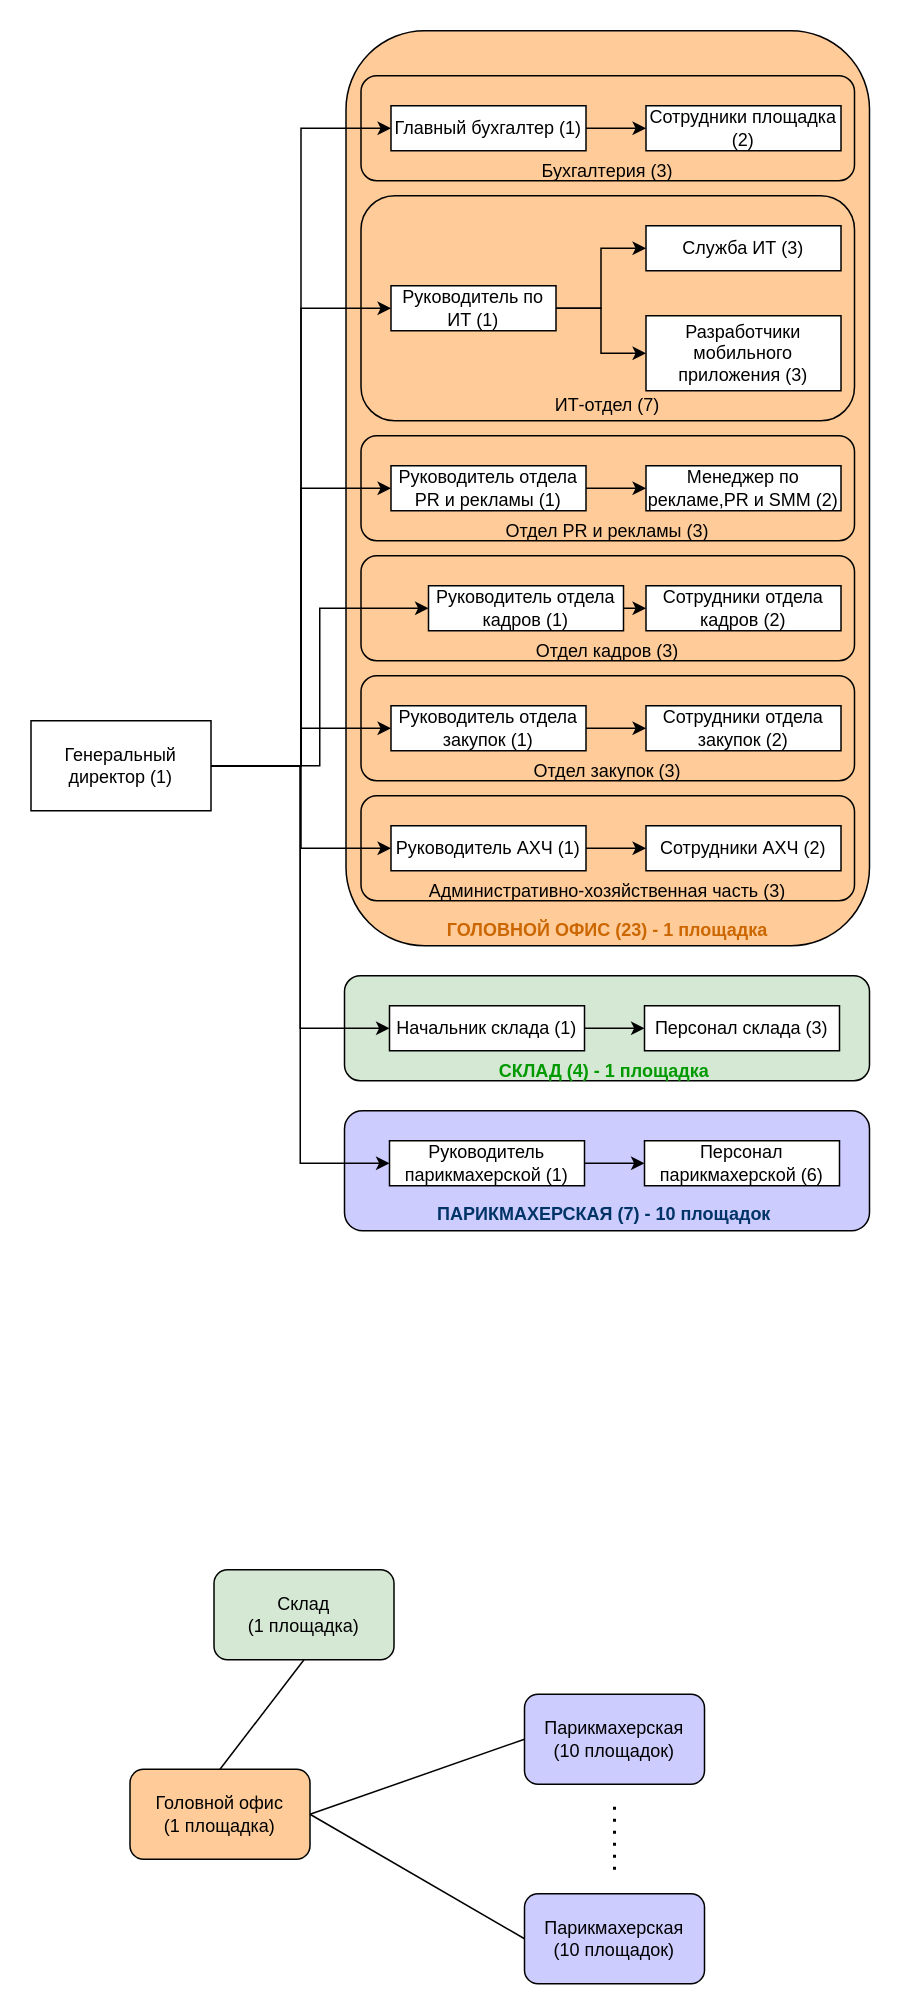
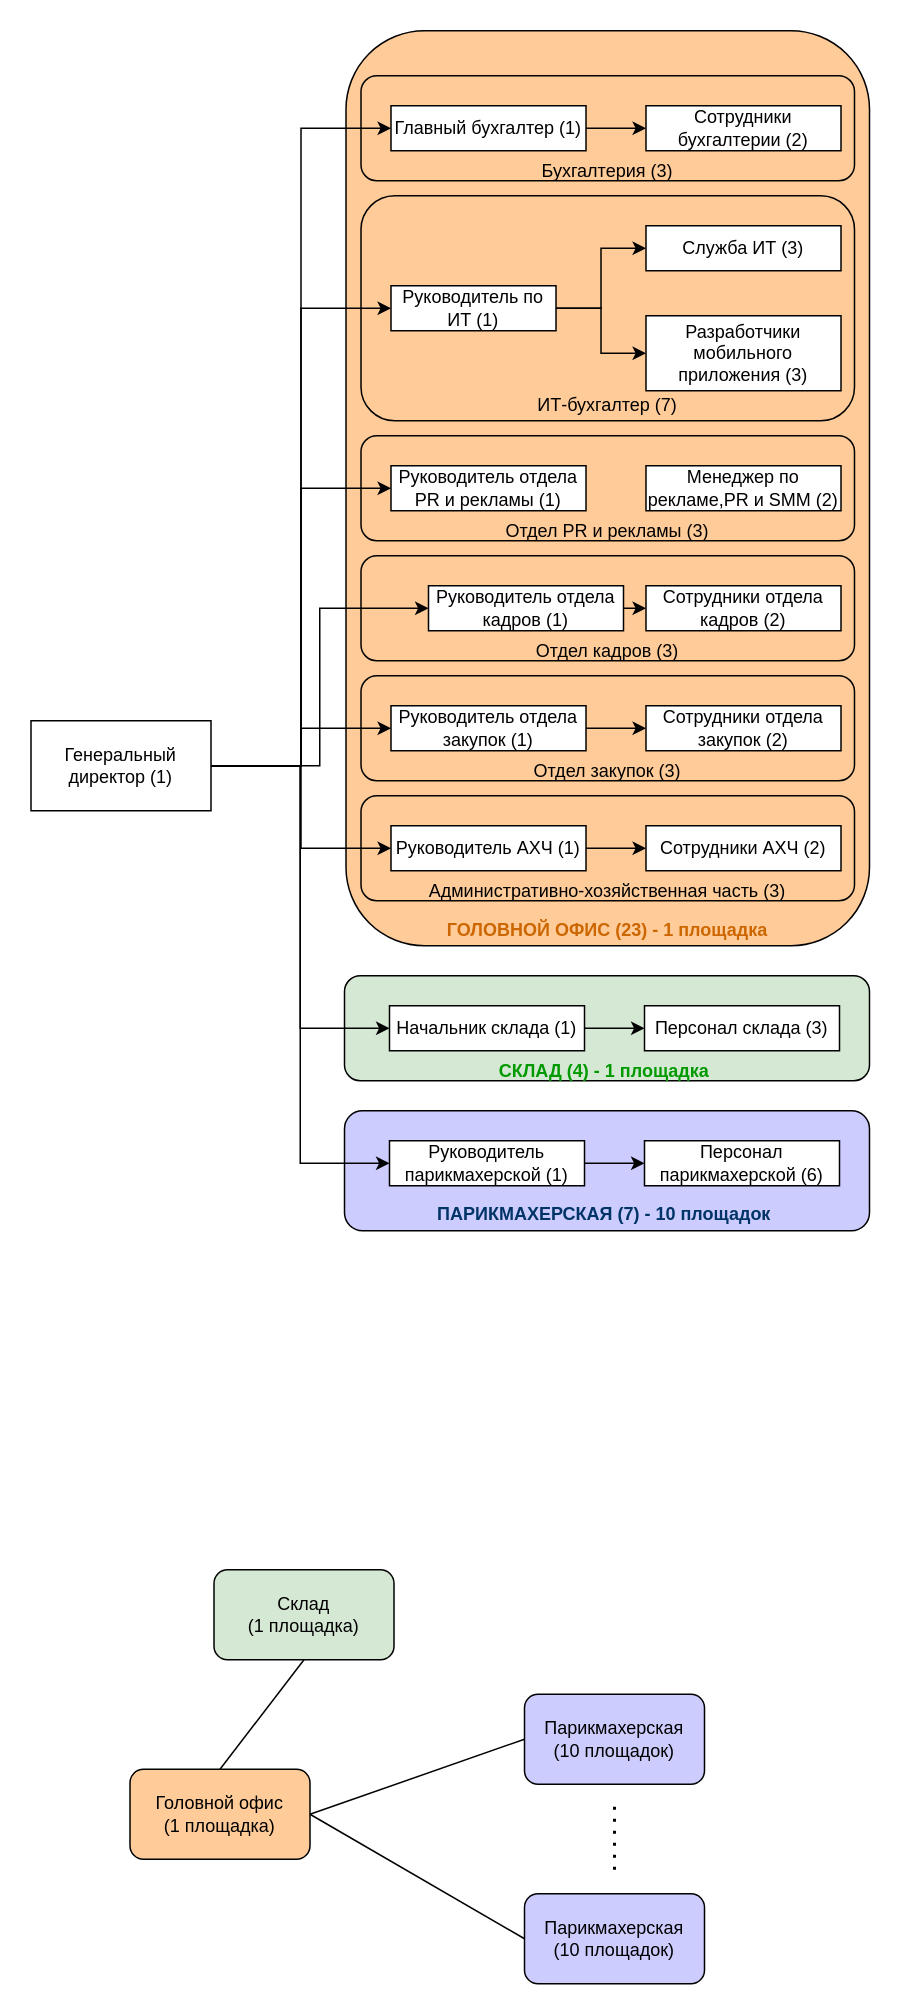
- <mxCell id="7" value="Сотрудники площадка (2)" style="rounded=0;whiteSpace=wrap;html=1;" parent="1" vertex="1"><mxGeometry x="430" y="70" width="130" height="30" as="geometry" /></mxCell>
+ <mxCell id="7" value="Сотрудники бухгалтерии (2)" style="rounded=0;whiteSpace=wrap;html=1;" parent="1" vertex="1"><mxGeometry x="430" y="70" width="130" height="30" as="geometry" /></mxCell>
- <mxCell id="9" value="&lt;br&gt;&lt;br&gt;&lt;br&gt;&lt;br&gt;&lt;br&gt;&lt;br&gt;&lt;br&gt;&lt;br&gt;&lt;br&gt;ИТ-отдел (7)" style="rounded=1;whiteSpace=wrap;html=1;fillColor=#FFCC99;" parent="1" vertex="1"><mxGeometry x="240" y="130" width="329" height="150" as="geometry" /></mxCell>
+ <mxCell id="9" value="&lt;br&gt;&lt;br&gt;&lt;br&gt;&lt;br&gt;&lt;br&gt;&lt;br&gt;&lt;br&gt;&lt;br&gt;&lt;br&gt;ИТ-бухгалтер (7)" style="rounded=1;whiteSpace=wrap;html=1;fillColor=#FFCC99;" parent="1" vertex="1"><mxGeometry x="240" y="130" width="329" height="150" as="geometry" /></mxCell>
- <mxCell id="16" style="edgeStyle=orthogonalEdgeStyle;rounded=0;orthogonalLoop=1;jettySize=auto;html=1;exitX=1;exitY=0.5;exitDx=0;exitDy=0;entryX=0;entryY=0.5;entryDx=0;entryDy=0;" parent="1" source="17" target="18" edge="1"><mxGeometry relative="1" as="geometry" /></mxCell>
